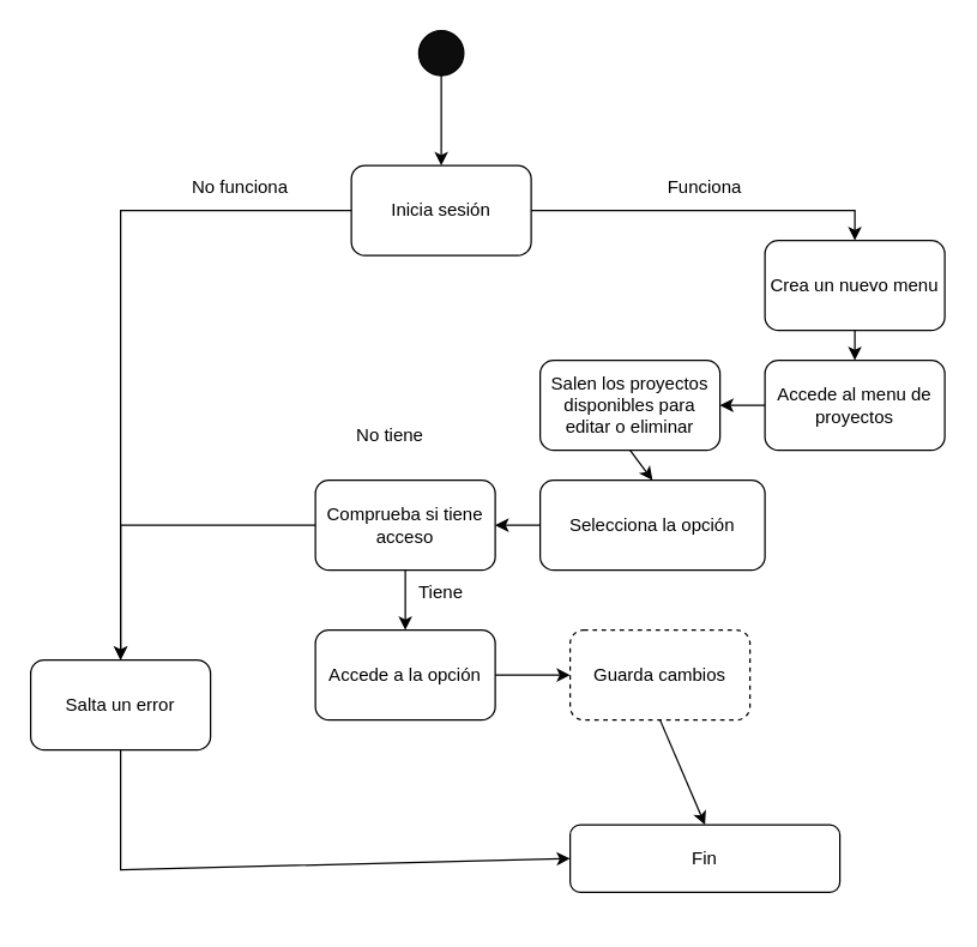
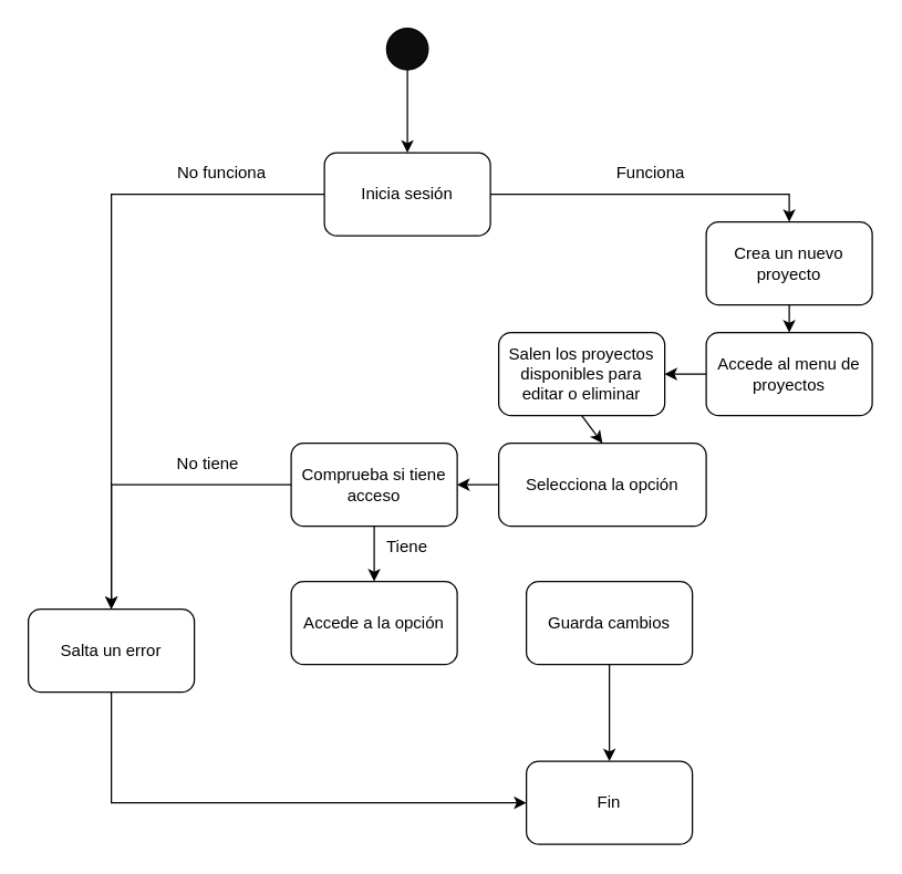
- <mxCell id="4" value="Crea un nuevo menu" style="rounded=1;whiteSpace=wrap;html=1;" vertex="1" parent="1"><mxGeometry x="510" y="160" width="120" height="60" as="geometry" /></mxCell>
+ <mxCell id="4" value="Crea un nuevo proyecto" style="rounded=1;whiteSpace=wrap;html=1;" vertex="1" parent="1"><mxGeometry x="510" y="160" width="120" height="60" as="geometry" /></mxCell>
- <mxCell id="22" value="No tiene" style="text;html=1;align=center;verticalAlign=middle;whiteSpace=wrap;rounded=0;" vertex="1" parent="1"><mxGeometry x="220" y="275" width="80" height="30" as="geometry" /></mxCell>
+ <mxCell id="22" value="No tiene" style="text;html=1;align=center;verticalAlign=middle;whiteSpace=wrap;rounded=0;" vertex="1" parent="1"><mxGeometry x="110" y="320" width="80" height="30" as="geometry" /></mxCell>
- <mxCell id="27" value="" style="endArrow=classic;html=1;rounded=0;exitX=1;exitY=0.5;exitDx=0;exitDy=0;entryX=0;entryY=0.5;entryDx=0;entryDy=0;" edge="1" parent="1" source="23" target="24"><mxGeometry width="50" height="50" relative="1" as="geometry"><mxPoint x="270" y="360" as="sourcePoint" /><mxPoint x="320" y="310" as="targetPoint" /></mxGeometry></mxCell>
- <mxCell id="24" value="Guarda cambios" style="rounded=1;whiteSpace=wrap;html=1;dashed=1;" vertex="1" parent="1"><mxGeometry x="380" y="420" width="120" height="60" as="geometry" /></mxCell>
+ <mxCell id="24" value="Guarda cambios" style="rounded=1;whiteSpace=wrap;html=1;" vertex="1" parent="1"><mxGeometry x="380" y="420" width="120" height="60" as="geometry" /></mxCell>
- <mxCell id="7" value="Fin" style="rounded=1;whiteSpace=wrap;html=1;" vertex="1" parent="1"><mxGeometry x="380" y="550" width="180" height="45" as="geometry" /></mxCell>
+ <mxCell id="7" value="Fin" style="rounded=1;whiteSpace=wrap;html=1;" vertex="1" parent="1"><mxGeometry x="380" y="550" width="120" height="60" as="geometry" /></mxCell>
